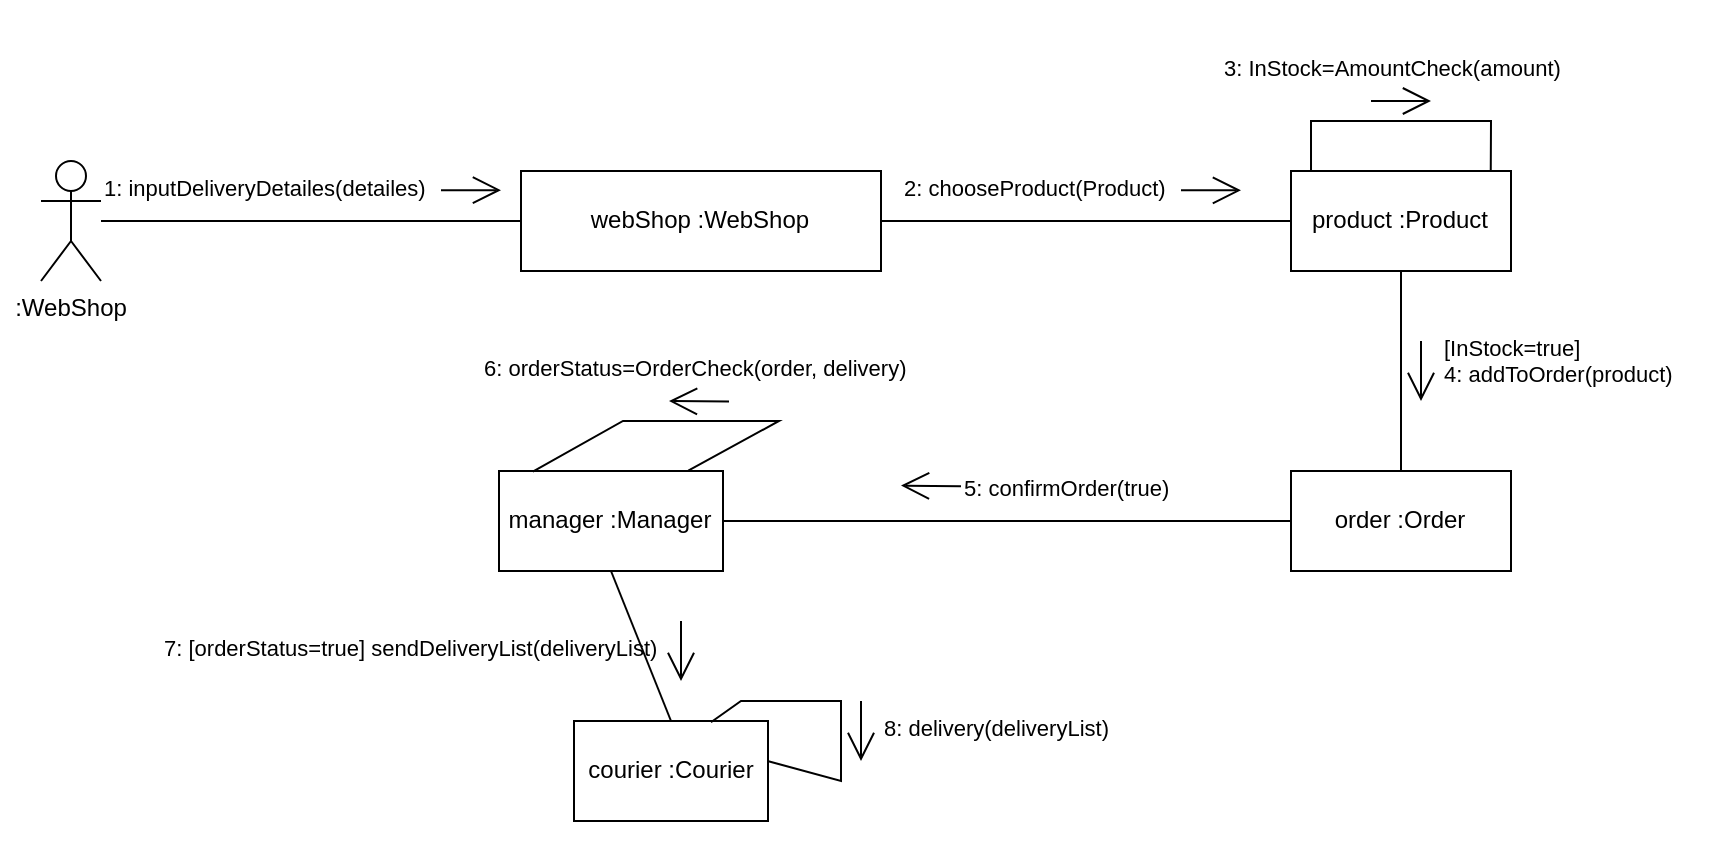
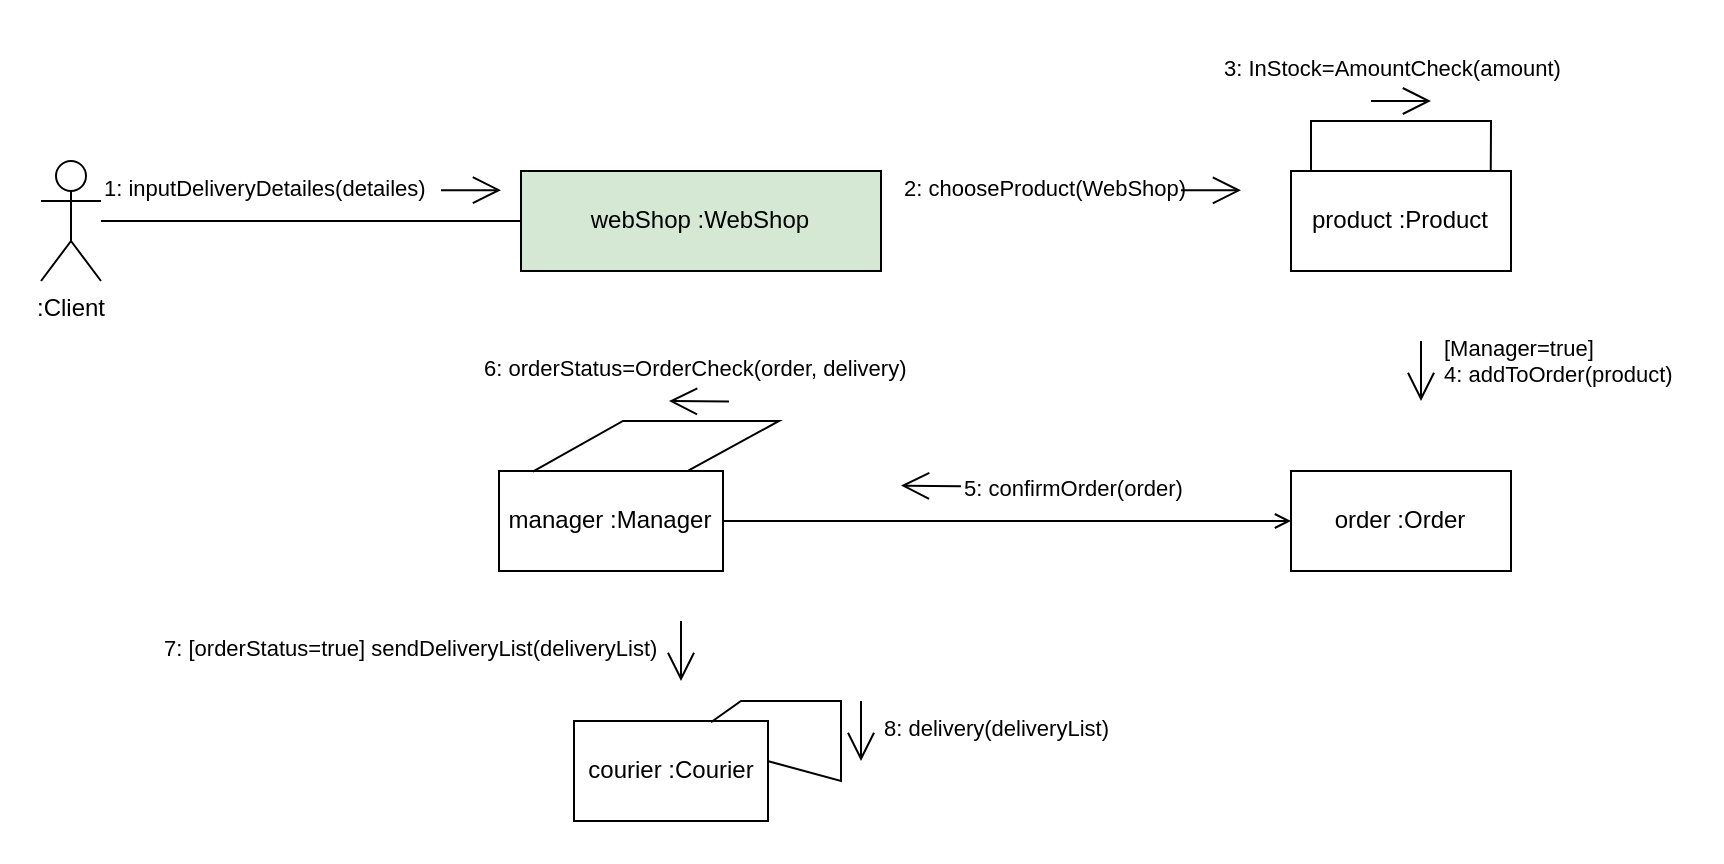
- <mxCell id="11" value="&lt;span style=&quot;color: rgb(0, 0, 0); font-family: Helvetica; font-size: 11px; font-style: normal; font-variant-ligatures: normal; font-variant-caps: normal; font-weight: 400; letter-spacing: normal; orphans: 2; text-align: center; text-indent: 0px; text-transform: none; widows: 2; word-spacing: 0px; -webkit-text-stroke-width: 0px; white-space: nowrap; background-color: rgb(255, 255, 255); text-decoration-thickness: initial; text-decoration-style: initial; text-decoration-color: initial; display: inline !important; float: none;&quot;&gt;2: chooseProduct(Product)&lt;/span&gt;" style="text;whiteSpace=wrap;html=1;" vertex="1" parent="1"><mxGeometry x="450" y="80" width="160" height="30" as="geometry" /></mxCell>
+ <mxCell id="11" value="&lt;span style=&quot;color: rgb(0, 0, 0); font-family: Helvetica; font-size: 11px; font-style: normal; font-variant-ligatures: normal; font-variant-caps: normal; font-weight: 400; letter-spacing: normal; orphans: 2; text-align: center; text-indent: 0px; text-transform: none; widows: 2; word-spacing: 0px; -webkit-text-stroke-width: 0px; white-space: nowrap; background-color: rgb(255, 255, 255); text-decoration-thickness: initial; text-decoration-style: initial; text-decoration-color: initial; display: inline !important; float: none;&quot;&gt;2: chooseProduct(WebShop)&lt;/span&gt;" style="text;whiteSpace=wrap;html=1;" vertex="1" parent="1"><mxGeometry x="450" y="80" width="160" height="30" as="geometry" /></mxCell>
- <mxCell id="7" value="webShop :WebShop" style="html=1;whiteSpace=wrap;" parent="1" vertex="1"><mxGeometry x="260" y="85" width="180" height="50" as="geometry" /></mxCell>
+ <mxCell id="7" value="webShop :WebShop" style="html=1;whiteSpace=wrap;fillColor=#d5e8d4;" parent="1" vertex="1"><mxGeometry x="260" y="85" width="180" height="50" as="geometry" /></mxCell>
- <mxCell id="12" value="" style="endArrow=none;html=1;rounded=0;entryX=0;entryY=0.5;entryDx=0;entryDy=0;exitX=1;exitY=0.5;exitDx=0;exitDy=0;" edge="1" parent="1" source="7" target="6"><mxGeometry width="50" height="50" relative="1" as="geometry"><mxPoint x="410" y="200" as="sourcePoint" /><mxPoint x="620" y="200" as="targetPoint" /></mxGeometry></mxCell>
- <mxCell id="2" value=":WebShop" style="shape=umlActor;verticalLabelPosition=bottom;verticalAlign=top;html=1;" parent="1" vertex="1"><mxGeometry x="20" y="80" width="30" height="60" as="geometry" /></mxCell>
+ <mxCell id="2" value=":Client" style="shape=umlActor;verticalLabelPosition=bottom;verticalAlign=top;html=1;" parent="1" vertex="1"><mxGeometry x="20" y="80" width="30" height="60" as="geometry" /></mxCell>
- <mxCell id="18" value="" style="endArrow=none;html=1;rounded=0;entryX=0.5;entryY=1;entryDx=0;entryDy=0;exitX=0.5;exitY=0;exitDx=0;exitDy=0;" edge="1" parent="1" source="4" target="6"><mxGeometry width="50" height="50" relative="1" as="geometry"><mxPoint x="525" y="330" as="sourcePoint" /><mxPoint x="735" y="330" as="targetPoint" /></mxGeometry></mxCell>
- <mxCell id="17" value="&lt;span style=&quot;color: rgb(0, 0, 0); font-family: Helvetica; font-size: 11px; font-style: normal; font-variant-ligatures: normal; font-variant-caps: normal; font-weight: 400; letter-spacing: normal; orphans: 2; text-align: center; text-indent: 0px; text-transform: none; widows: 2; word-spacing: 0px; -webkit-text-stroke-width: 0px; white-space: nowrap; background-color: rgb(255, 255, 255); text-decoration-thickness: initial; text-decoration-style: initial; text-decoration-color: initial; display: inline !important; float: none;&quot;&gt;[InStock=true]&lt;/span&gt;&lt;div style=&quot;forced-color-adjust: none; color: rgb(0, 0, 0); font-family: Helvetica; font-size: 11px; font-style: normal; font-variant-ligatures: normal; font-variant-caps: normal; font-weight: 400; letter-spacing: normal; orphans: 2; text-align: center; text-indent: 0px; text-transform: none; widows: 2; word-spacing: 0px; -webkit-text-stroke-width: 0px; white-space: nowrap; text-decoration-thickness: initial; text-decoration-style: initial; text-decoration-color: initial;&quot;&gt;4: addToOrder(product)&amp;nbsp;&lt;/div&gt;" style="text;whiteSpace=wrap;html=1;" vertex="1" parent="1"><mxGeometry x="720" y="160" width="120" height="50" as="geometry" /></mxCell>
+ <mxCell id="17" value="&lt;span style=&quot;color: rgb(0, 0, 0); font-family: Helvetica; font-size: 11px; font-style: normal; font-variant-ligatures: normal; font-variant-caps: normal; font-weight: 400; letter-spacing: normal; orphans: 2; text-align: center; text-indent: 0px; text-transform: none; widows: 2; word-spacing: 0px; -webkit-text-stroke-width: 0px; white-space: nowrap; background-color: rgb(255, 255, 255); text-decoration-thickness: initial; text-decoration-style: initial; text-decoration-color: initial; display: inline !important; float: none;&quot;&gt;[Manager=true]&lt;/span&gt;&lt;div style=&quot;forced-color-adjust: none; color: rgb(0, 0, 0); font-family: Helvetica; font-size: 11px; font-style: normal; font-variant-ligatures: normal; font-variant-caps: normal; font-weight: 400; letter-spacing: normal; orphans: 2; text-align: center; text-indent: 0px; text-transform: none; widows: 2; word-spacing: 0px; -webkit-text-stroke-width: 0px; white-space: nowrap; text-decoration-thickness: initial; text-decoration-style: initial; text-decoration-color: initial;&quot;&gt;4: addToOrder(product)&amp;nbsp;&lt;/div&gt;" style="text;whiteSpace=wrap;html=1;" vertex="1" parent="1"><mxGeometry x="720" y="160" width="120" height="50" as="geometry" /></mxCell>
- <mxCell id="20" value="&lt;span style=&quot;color: rgb(0, 0, 0); font-family: Helvetica; font-size: 11px; font-style: normal; font-variant-ligatures: normal; font-variant-caps: normal; font-weight: 400; letter-spacing: normal; orphans: 2; text-align: center; text-indent: 0px; text-transform: none; widows: 2; word-spacing: 0px; -webkit-text-stroke-width: 0px; white-space: nowrap; background-color: rgb(255, 255, 255); text-decoration-thickness: initial; text-decoration-style: initial; text-decoration-color: initial; display: inline !important; float: none;&quot;&gt;5: confirmOrder(true)&lt;/span&gt;" style="text;whiteSpace=wrap;html=1;" vertex="1" parent="1"><mxGeometry x="480" y="230" width="120" height="25" as="geometry" /></mxCell>
+ <mxCell id="20" value="&lt;span style=&quot;color: rgb(0, 0, 0); font-family: Helvetica; font-size: 11px; font-style: normal; font-variant-ligatures: normal; font-variant-caps: normal; font-weight: 400; letter-spacing: normal; orphans: 2; text-align: center; text-indent: 0px; text-transform: none; widows: 2; word-spacing: 0px; -webkit-text-stroke-width: 0px; white-space: nowrap; background-color: rgb(255, 255, 255); text-decoration-thickness: initial; text-decoration-style: initial; text-decoration-color: initial; display: inline !important; float: none;&quot;&gt;5: confirmOrder(order)&lt;/span&gt;" style="text;whiteSpace=wrap;html=1;" vertex="1" parent="1"><mxGeometry x="480" y="230" width="120" height="25" as="geometry" /></mxCell>
- <mxCell id="21" value="" style="endArrow=none;html=1;rounded=0;entryX=0;entryY=0.5;entryDx=0;entryDy=0;exitX=1;exitY=0.5;exitDx=0;exitDy=0;" edge="1" parent="1" source="3" target="4"><mxGeometry width="50" height="50" relative="1" as="geometry"><mxPoint x="360" y="332" as="sourcePoint" /><mxPoint x="360" y="257" as="targetPoint" /></mxGeometry></mxCell>
+ <mxCell id="21" value="" style="endArrow=open;html=1;rounded=0;entryX=0;entryY=0.5;entryDx=0;entryDy=0;exitX=1;exitY=0.5;exitDx=0;exitDy=0;" edge="1" parent="1" source="3" target="4"><mxGeometry width="50" height="50" relative="1" as="geometry"><mxPoint x="360" y="332" as="sourcePoint" /><mxPoint x="360" y="257" as="targetPoint" /></mxGeometry></mxCell>
- <mxCell id="28" value="" style="endArrow=none;html=1;rounded=0;exitX=0.5;exitY=0;exitDx=0;exitDy=0;entryX=0.5;entryY=1;entryDx=0;entryDy=0;" edge="1" parent="1" source="5" target="3"><mxGeometry width="50" height="50" relative="1" as="geometry"><mxPoint x="160" y="320" as="sourcePoint" /><mxPoint x="440" y="380" as="targetPoint" /></mxGeometry></mxCell>
